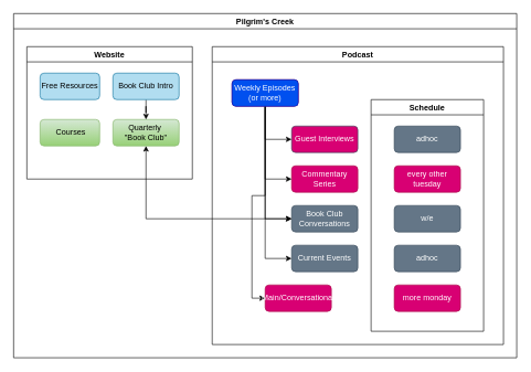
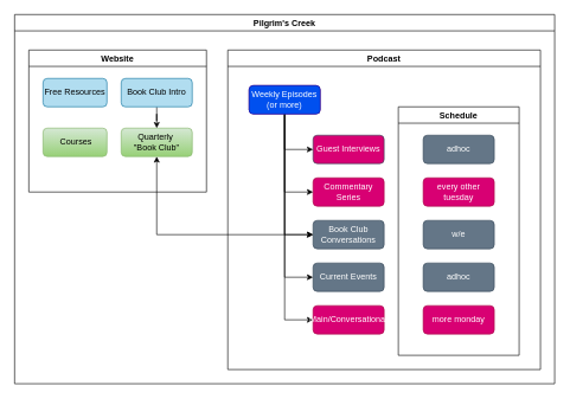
- <mxCell id="20" value="Main/Conversational" style="rounded=1;whiteSpace=wrap;html=1;fillColor=#d80073;fontColor=#ffffff;strokeColor=#A50040;" vertex="1" parent="9"><mxGeometry x="80" y="360" width="100" height="40" as="geometry" /></mxCell>
+ <mxCell id="20" value="Main/Conversational" style="rounded=1;whiteSpace=wrap;html=1;fillColor=#d80073;fontColor=#ffffff;strokeColor=#A50040;" vertex="1" parent="9"><mxGeometry x="120" y="360" width="100" height="40" as="geometry" /></mxCell>
